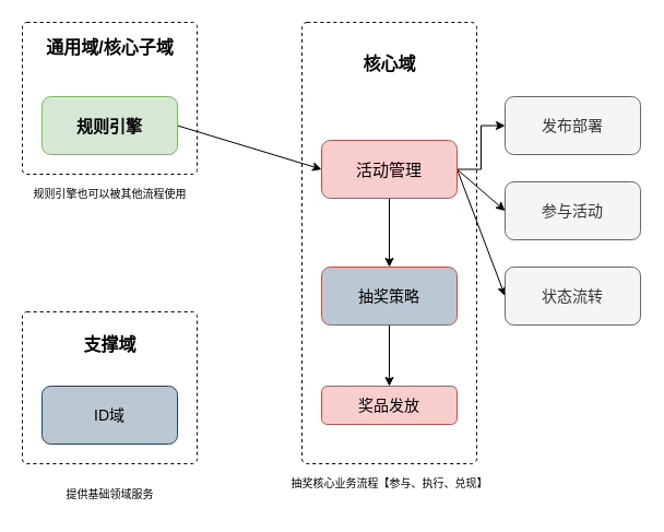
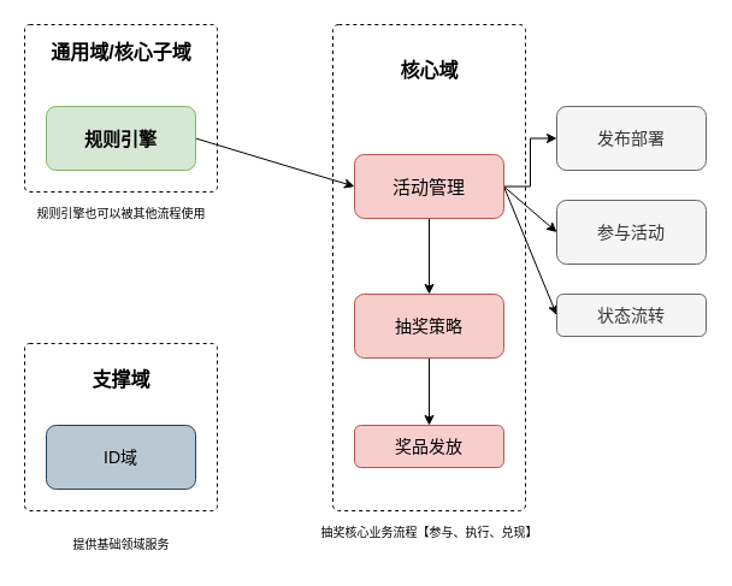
- <mxCell id="9" value="抽奖策略" style="rounded=1;whiteSpace=wrap;html=1;fillColor=#bac8d3;strokeColor=#b85450;fontSize=14;" vertex="1" parent="1"><mxGeometry x="294" y="244" width="124" height="53" as="geometry" /></mxCell>
+ <mxCell id="9" value="抽奖策略" style="rounded=1;whiteSpace=wrap;html=1;fillColor=#f8cecc;strokeColor=#b85450;fontSize=14;" vertex="1" parent="1"><mxGeometry x="294" y="244" width="124" height="53" as="geometry" /></mxCell>
- <mxCell id="12" value="状态流转" style="rounded=1;whiteSpace=wrap;html=1;fontSize=14;fillColor=#f5f5f5;fontColor=#333333;strokeColor=#666666;" vertex="1" parent="1"><mxGeometry x="462" y="244" width="124" height="53" as="geometry" /></mxCell>
+ <mxCell id="12" value="状态流转" style="rounded=1;whiteSpace=wrap;html=1;fontSize=14;fillColor=#f5f5f5;fontColor=#333333;strokeColor=#666666;" vertex="1" parent="1"><mxGeometry x="462" y="244" width="124" height="35" as="geometry" /></mxCell>
